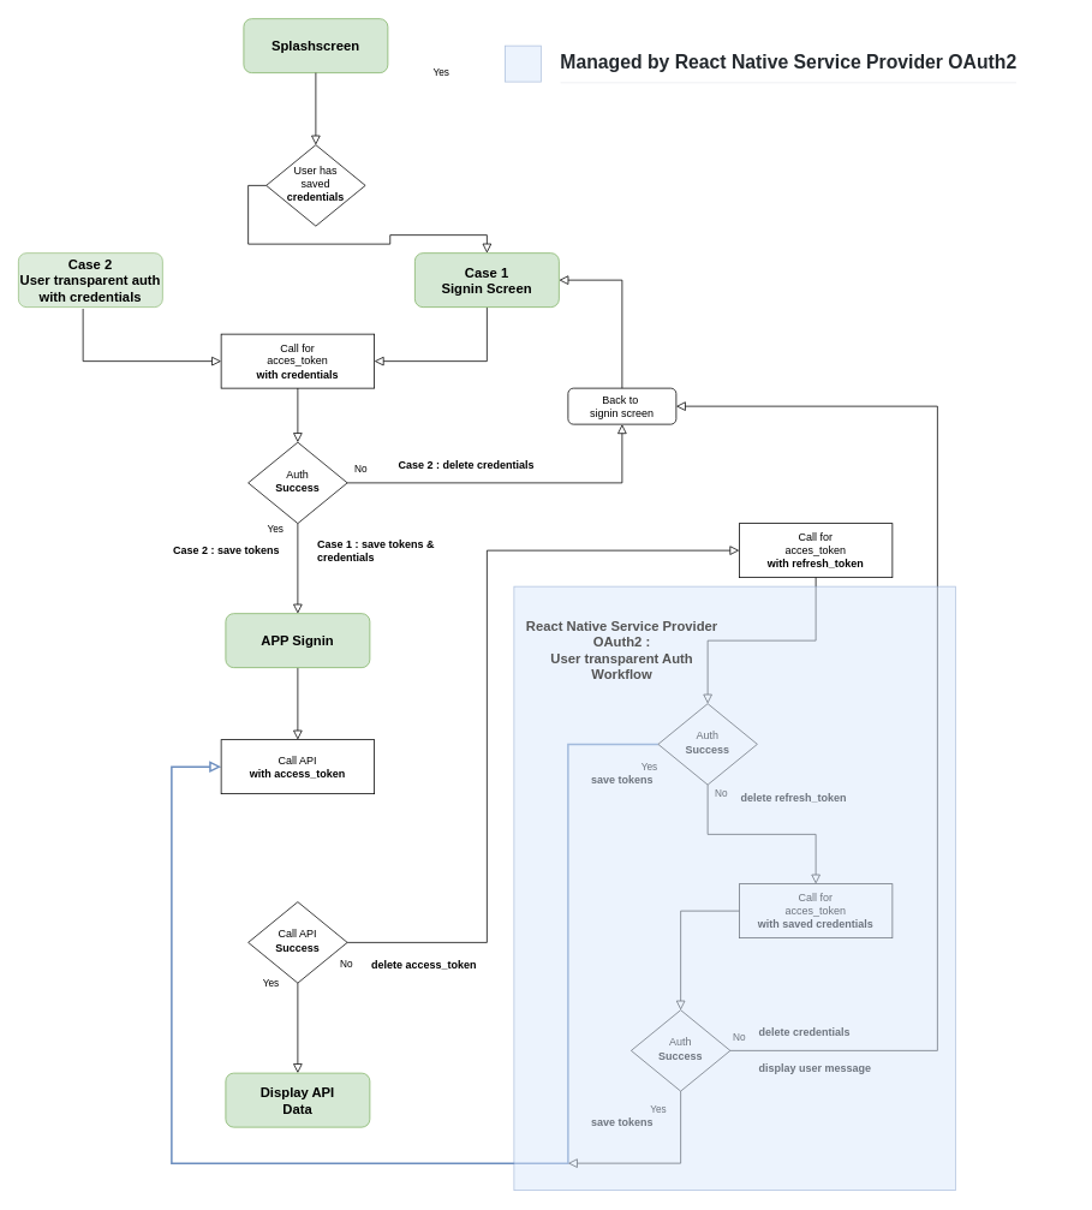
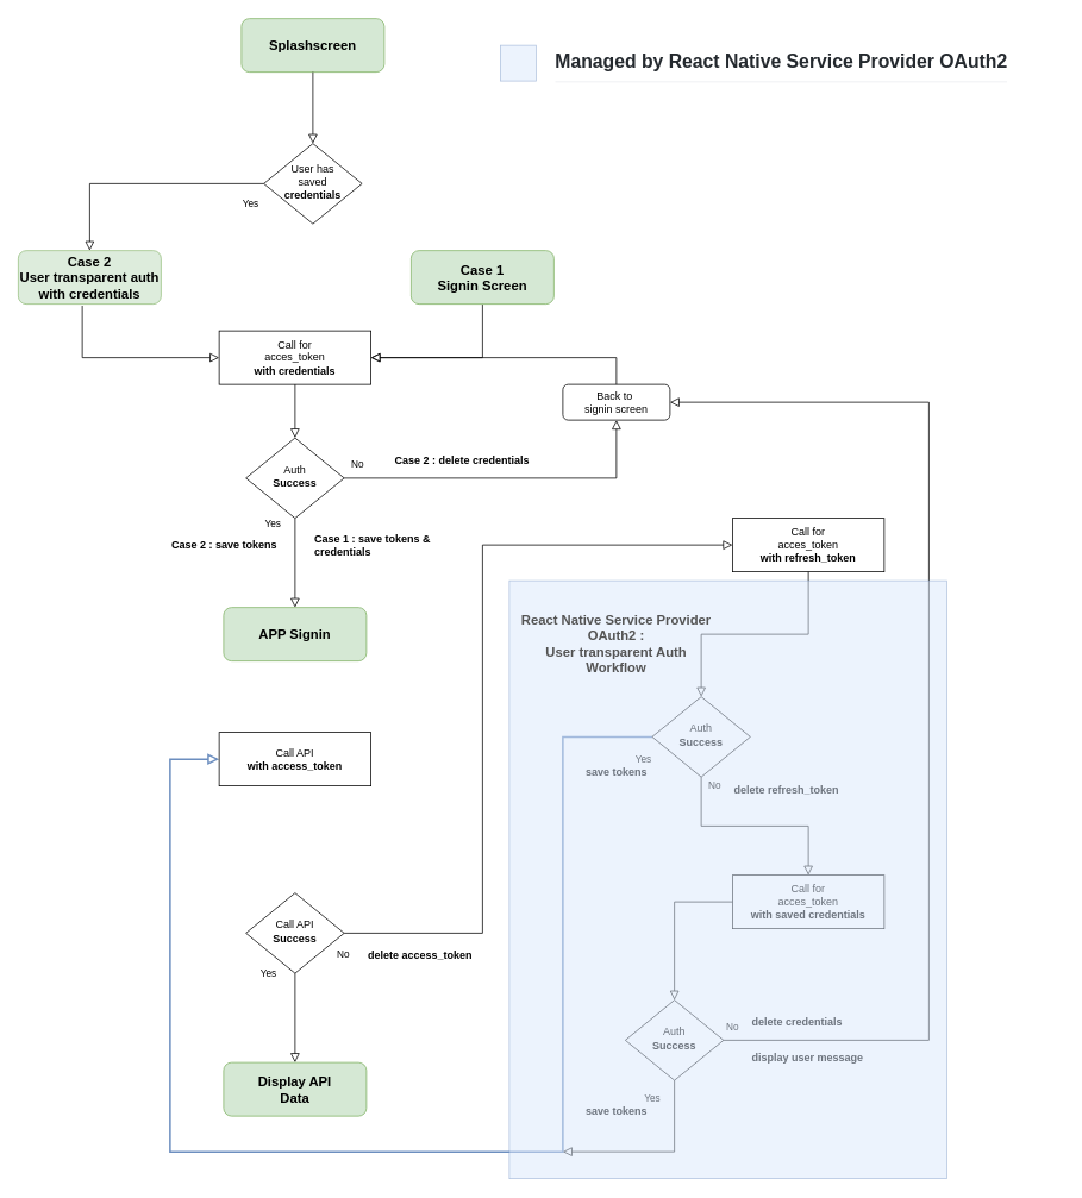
- <mxCell id="21" value="Yes" style="rounded=0;html=1;jettySize=auto;orthogonalLoop=1;fontSize=11;endArrow=block;endFill=0;endSize=8;strokeWidth=1;shadow=0;labelBackgroundColor=none;edgeStyle=orthogonalEdgeStyle;exitX=0;exitY=0.5;exitDx=0;exitDy=0;" parent="1" source="19" target="40" edge="1"><mxGeometry x="0.625" y="180" relative="1" as="geometry"><mxPoint y="-1" as="offset" /><mxPoint x="470" y="610" as="sourcePoint" /><mxPoint x="190" y="290" as="targetPoint" /></mxGeometry></mxCell>
+ <mxCell id="21" value="Yes" style="rounded=0;html=1;jettySize=auto;orthogonalLoop=1;fontSize=11;endArrow=block;endFill=0;endSize=8;strokeWidth=1;shadow=0;labelBackgroundColor=none;edgeStyle=orthogonalEdgeStyle;exitX=0;exitY=0.5;exitDx=0;exitDy=0;entryX=0.5;entryY=0;entryDx=0;entryDy=0;" parent="1" source="19" target="41" edge="1"><mxGeometry x="0.625" y="180" relative="1" as="geometry"><mxPoint y="-1" as="offset" /><mxPoint x="470" y="610" as="sourcePoint" /><mxPoint x="190" y="290" as="targetPoint" /></mxGeometry></mxCell>
- <mxCell id="8" value="" style="edgeStyle=orthogonalEdgeStyle;rounded=0;html=1;jettySize=auto;orthogonalLoop=1;fontSize=11;endArrow=block;endFill=0;endSize=8;strokeWidth=1;shadow=0;labelBackgroundColor=none;entryX=1;entryY=0.5;entryDx=0;entryDy=0;exitX=0.5;exitY=0;exitDx=0;exitDy=0;" parent="1" source="5" target="40" edge="1"><mxGeometry y="10" relative="1" as="geometry"><mxPoint as="offset" /><mxPoint x="520" y="570" as="sourcePoint" /><mxPoint x="570" y="290" as="targetPoint" /></mxGeometry></mxCell>
+ <mxCell id="8" value="" style="edgeStyle=orthogonalEdgeStyle;rounded=0;html=1;jettySize=auto;orthogonalLoop=1;fontSize=11;endArrow=block;endFill=0;endSize=8;strokeWidth=1;shadow=0;labelBackgroundColor=none;exitX=0.5;exitY=0;exitDx=0;exitDy=0;" parent="1" source="5" target="22" edge="1"><mxGeometry y="10" relative="1" as="geometry"><mxPoint as="offset" /><mxPoint x="520" y="570" as="sourcePoint" /><mxPoint x="570" y="290" as="targetPoint" /></mxGeometry></mxCell>
- <mxCell id="9" value="" style="rounded=0;html=1;jettySize=auto;orthogonalLoop=1;fontSize=11;endArrow=block;endFill=0;endSize=8;strokeWidth=1;shadow=0;labelBackgroundColor=none;edgeStyle=orthogonalEdgeStyle;entryX=0.5;entryY=0;entryDx=0;entryDy=0;exitX=0.5;exitY=1;exitDx=0;exitDy=0;" parent="1" source="38" target="28" edge="1"><mxGeometry y="20" relative="1" as="geometry"><mxPoint as="offset" /><mxPoint x="330" y="720" as="sourcePoint" /><mxPoint x="330" y="790" as="targetPoint" /></mxGeometry></mxCell>
